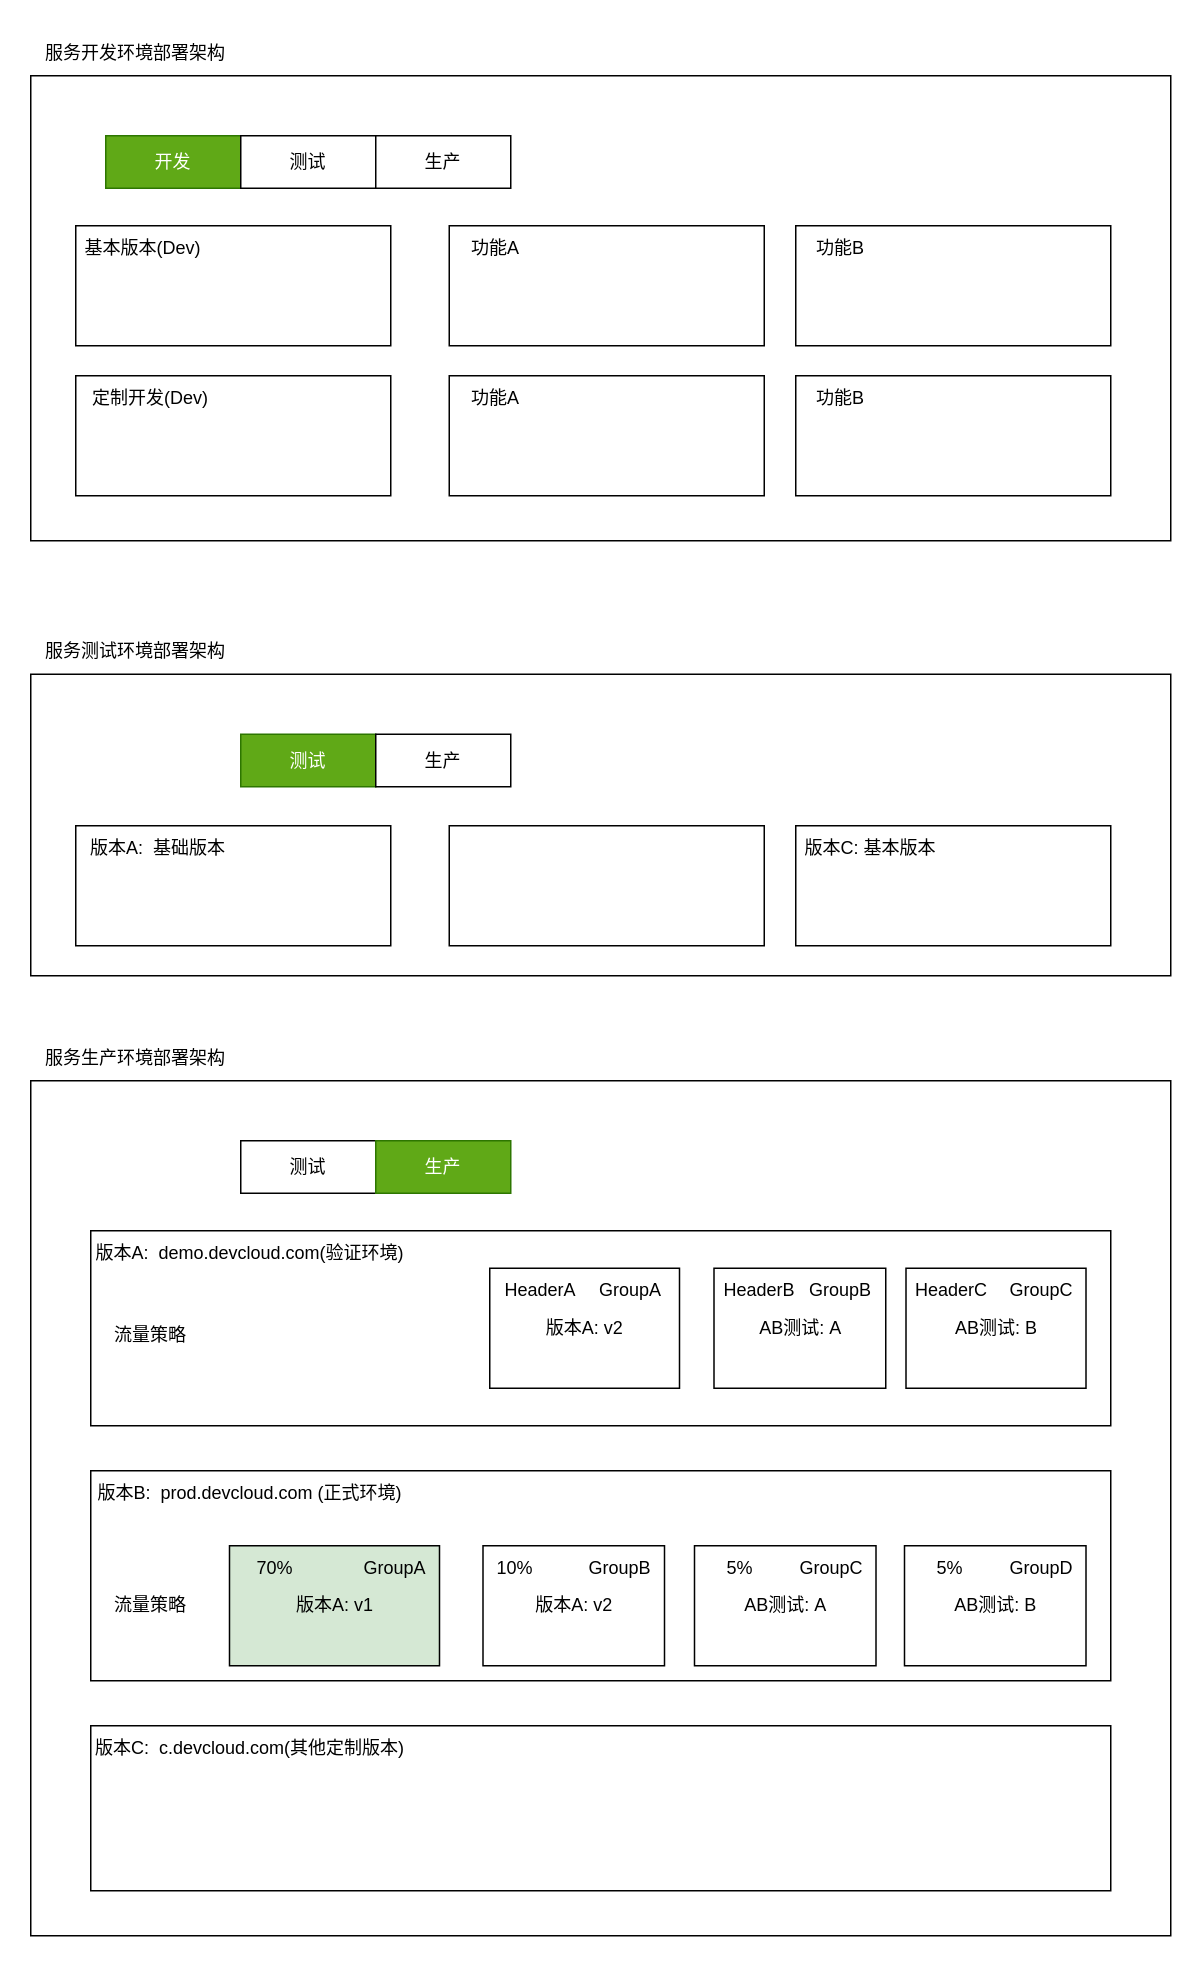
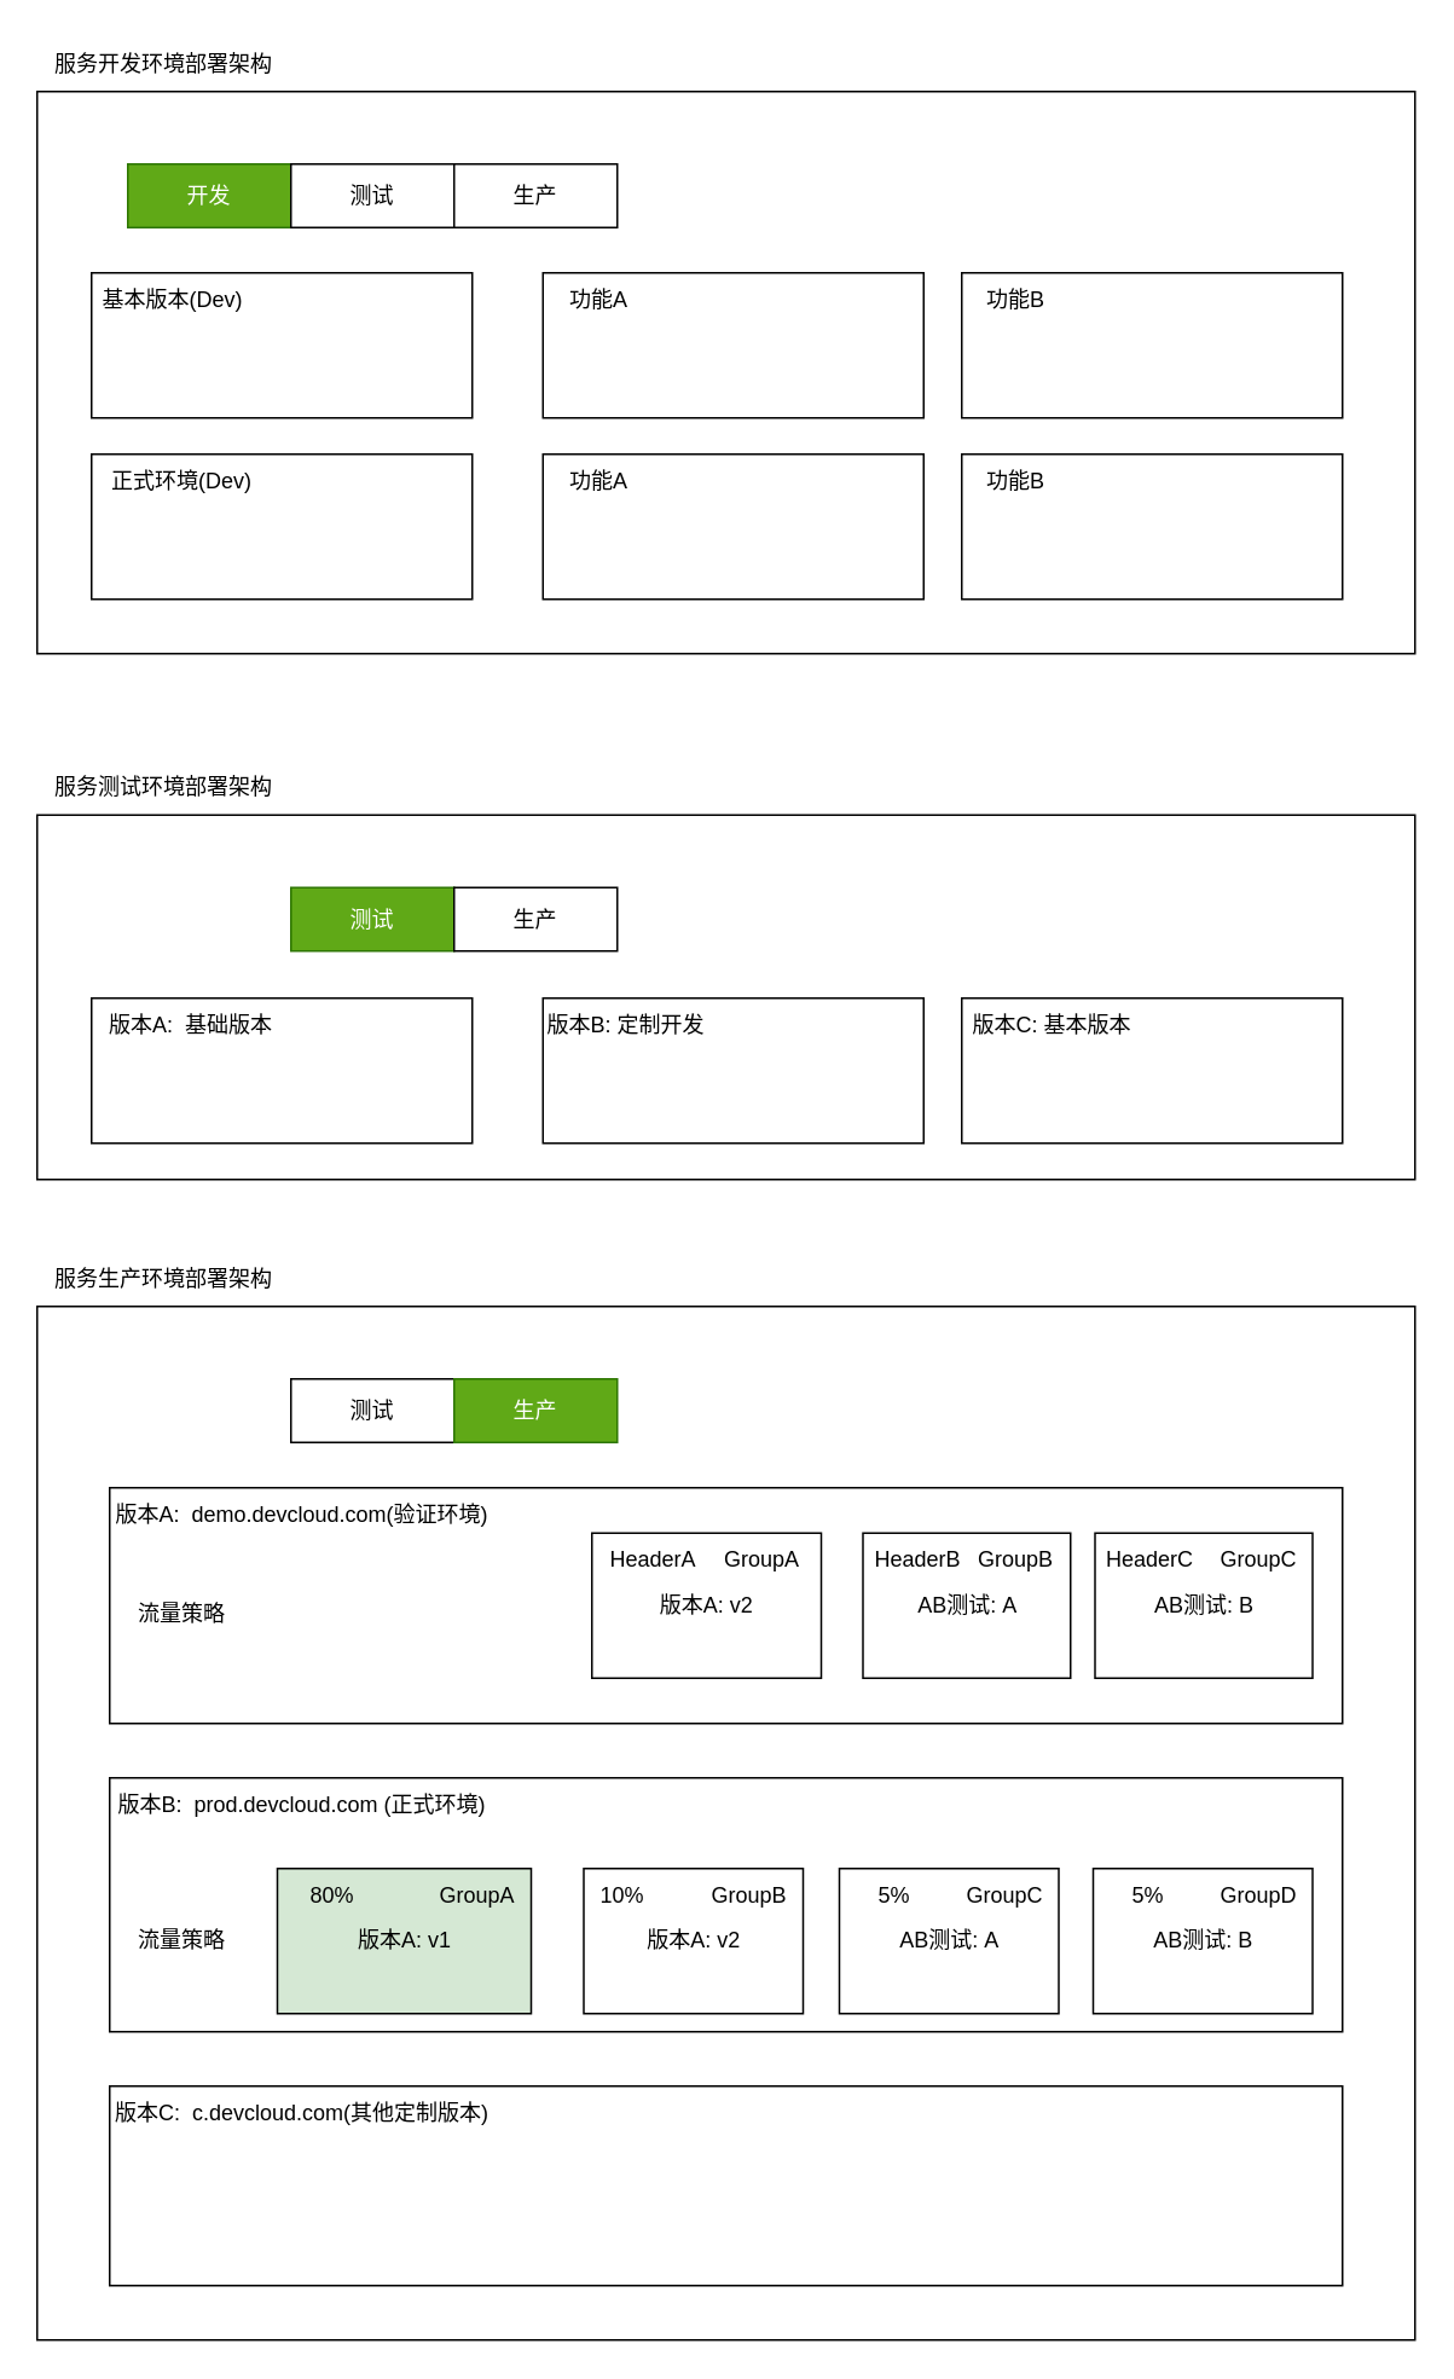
- <mxCell id="34" value="定制开发(Dev)" style="text;html=1;strokeColor=none;fillColor=none;align=center;verticalAlign=middle;whiteSpace=wrap;rounded=0;" parent="1" vertex="1"><mxGeometry x="60" y="250" width="80" height="30" as="geometry" /></mxCell>
+ <mxCell id="34" value="正式环境(Dev)" style="text;html=1;strokeColor=none;fillColor=none;align=center;verticalAlign=middle;whiteSpace=wrap;rounded=0;" parent="1" vertex="1"><mxGeometry x="60" y="250" width="80" height="30" as="geometry" /></mxCell>
+ <mxCell id="17" value="版本B: 定制开发" style="text;html=1;strokeColor=none;fillColor=none;align=center;verticalAlign=middle;whiteSpace=wrap;rounded=0;" parent="1" vertex="1"><mxGeometry x="300" y="550" width="90" height="30" as="geometry" /></mxCell>
- <mxCell id="44" value="70%" style="text;html=1;strokeColor=none;fillColor=none;align=center;verticalAlign=middle;whiteSpace=wrap;rounded=0;" parent="1" vertex="1"><mxGeometry x="152.5" y="1030" width="60" height="30" as="geometry" /></mxCell>
+ <mxCell id="44" value="80%" style="text;html=1;strokeColor=none;fillColor=none;align=center;verticalAlign=middle;whiteSpace=wrap;rounded=0;" parent="1" vertex="1"><mxGeometry x="152.5" y="1030" width="60" height="30" as="geometry" /></mxCell>
